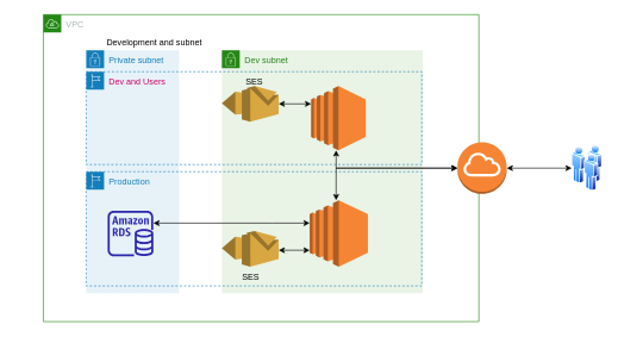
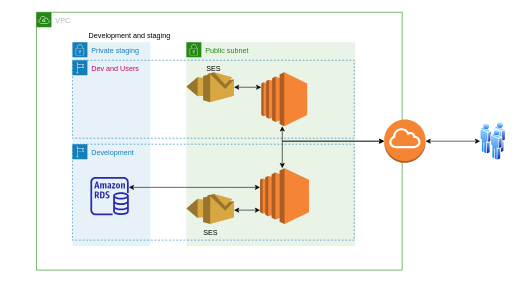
- <mxCell id="22" value="&lt;span style=&quot;white-space: pre;&quot;&gt;&#09;&lt;/span&gt;&lt;span style=&quot;white-space: pre;&quot;&gt;&#09;&lt;/span&gt;&lt;span style=&quot;white-space: pre;&quot;&gt;&#09;&lt;/span&gt;&lt;span style=&quot;white-space: pre;&quot;&gt;&#09;&lt;/span&gt;&amp;nbsp; Development and subnet&amp;nbsp;" style="text;html=1;align=center;verticalAlign=middle;resizable=0;points=[];autosize=1;strokeColor=none;fillColor=none;" parent="1" vertex="1"><mxGeometry x="20" y="45" width="280" height="30" as="geometry" /></mxCell>
+ <mxCell id="22" value="&lt;span style=&quot;white-space: pre;&quot;&gt;&#09;&lt;/span&gt;&lt;span style=&quot;white-space: pre;&quot;&gt;&#09;&lt;/span&gt;&lt;span style=&quot;white-space: pre;&quot;&gt;&#09;&lt;/span&gt;&lt;span style=&quot;white-space: pre;&quot;&gt;&#09;&lt;/span&gt;&amp;nbsp; Development and staging&amp;nbsp;" style="text;html=1;align=center;verticalAlign=middle;resizable=0;points=[];autosize=1;strokeColor=none;fillColor=none;" parent="1" vertex="1"><mxGeometry x="20" y="45" width="280" height="30" as="geometry" /></mxCell>
- <mxCell id="9" value="Private subnet" style="points=[[0,0],[0.25,0],[0.5,0],[0.75,0],[1,0],[1,0.25],[1,0.5],[1,0.75],[1,1],[0.75,1],[0.5,1],[0.25,1],[0,1],[0,0.75],[0,0.5],[0,0.25]];outlineConnect=0;gradientColor=none;html=1;whiteSpace=wrap;fontSize=12;fontStyle=0;container=1;pointerEvents=0;collapsible=0;recursiveResize=0;shape=mxgraph.aws4.group;grIcon=mxgraph.aws4.group_security_group;grStroke=0;strokeColor=#147EBA;fillColor=#E6F2F8;verticalAlign=top;align=left;spacingLeft=30;fontColor=#147EBA;dashed=0;" parent="2" vertex="1"><mxGeometry x="60" y="50" width="130" height="340" as="geometry" /></mxCell>
+ <mxCell id="9" value="Private staging" style="points=[[0,0],[0.25,0],[0.5,0],[0.75,0],[1,0],[1,0.25],[1,0.5],[1,0.75],[1,1],[0.75,1],[0.5,1],[0.25,1],[0,1],[0,0.75],[0,0.5],[0,0.25]];outlineConnect=0;gradientColor=none;html=1;whiteSpace=wrap;fontSize=12;fontStyle=0;container=1;pointerEvents=0;collapsible=0;recursiveResize=0;shape=mxgraph.aws4.group;grIcon=mxgraph.aws4.group_security_group;grStroke=0;strokeColor=#147EBA;fillColor=#E6F2F8;verticalAlign=top;align=left;spacingLeft=30;fontColor=#147EBA;dashed=0;" parent="2" vertex="1"><mxGeometry x="60" y="50" width="130" height="340" as="geometry" /></mxCell>
- <mxCell id="3" value="Dev subnet" style="points=[[0,0],[0.25,0],[0.5,0],[0.75,0],[1,0],[1,0.25],[1,0.5],[1,0.75],[1,1],[0.75,1],[0.5,1],[0.25,1],[0,1],[0,0.75],[0,0.5],[0,0.25]];outlineConnect=0;gradientColor=none;html=1;whiteSpace=wrap;fontSize=12;fontStyle=0;container=1;pointerEvents=0;collapsible=0;recursiveResize=0;shape=mxgraph.aws4.group;grIcon=mxgraph.aws4.group_security_group;grStroke=0;strokeColor=#248814;fillColor=#E9F3E6;verticalAlign=top;align=left;spacingLeft=30;fontColor=#248814;dashed=0;" parent="2" vertex="1"><mxGeometry x="250" y="50" width="281.5" height="340" as="geometry" /></mxCell>
+ <mxCell id="3" value="Public subnet" style="points=[[0,0],[0.25,0],[0.5,0],[0.75,0],[1,0],[1,0.25],[1,0.5],[1,0.75],[1,1],[0.75,1],[0.5,1],[0.25,1],[0,1],[0,0.75],[0,0.5],[0,0.25]];outlineConnect=0;gradientColor=none;html=1;whiteSpace=wrap;fontSize=12;fontStyle=0;container=1;pointerEvents=0;collapsible=0;recursiveResize=0;shape=mxgraph.aws4.group;grIcon=mxgraph.aws4.group_security_group;grStroke=0;strokeColor=#248814;fillColor=#E9F3E6;verticalAlign=top;align=left;spacingLeft=30;fontColor=#248814;dashed=0;" parent="2" vertex="1"><mxGeometry x="250" y="50" width="281.5" height="340" as="geometry" /></mxCell>
- <mxCell id="12" value="Production" style="points=[[0,0],[0.25,0],[0.5,0],[0.75,0],[1,0],[1,0.25],[1,0.5],[1,0.75],[1,1],[0.75,1],[0.5,1],[0.25,1],[0,1],[0,0.75],[0,0.5],[0,0.25]];outlineConnect=0;gradientColor=none;html=1;whiteSpace=wrap;fontSize=12;fontStyle=0;container=1;pointerEvents=0;collapsible=0;recursiveResize=0;shape=mxgraph.aws4.group;grIcon=mxgraph.aws4.group_region;strokeColor=#147EBA;fillColor=none;verticalAlign=top;align=left;spacingLeft=30;fontColor=#147EBA;dashed=1;" parent="2" vertex="1"><mxGeometry x="60" y="220" width="470" height="160" as="geometry" /></mxCell>
+ <mxCell id="12" value="Development" style="points=[[0,0],[0.25,0],[0.5,0],[0.75,0],[1,0],[1,0.25],[1,0.5],[1,0.75],[1,1],[0.75,1],[0.5,1],[0.25,1],[0,1],[0,0.75],[0,0.5],[0,0.25]];outlineConnect=0;gradientColor=none;html=1;whiteSpace=wrap;fontSize=12;fontStyle=0;container=1;pointerEvents=0;collapsible=0;recursiveResize=0;shape=mxgraph.aws4.group;grIcon=mxgraph.aws4.group_region;strokeColor=#147EBA;fillColor=none;verticalAlign=top;align=left;spacingLeft=30;fontColor=#147EBA;dashed=1;" parent="2" vertex="1"><mxGeometry x="60" y="220" width="470" height="160" as="geometry" /></mxCell>
